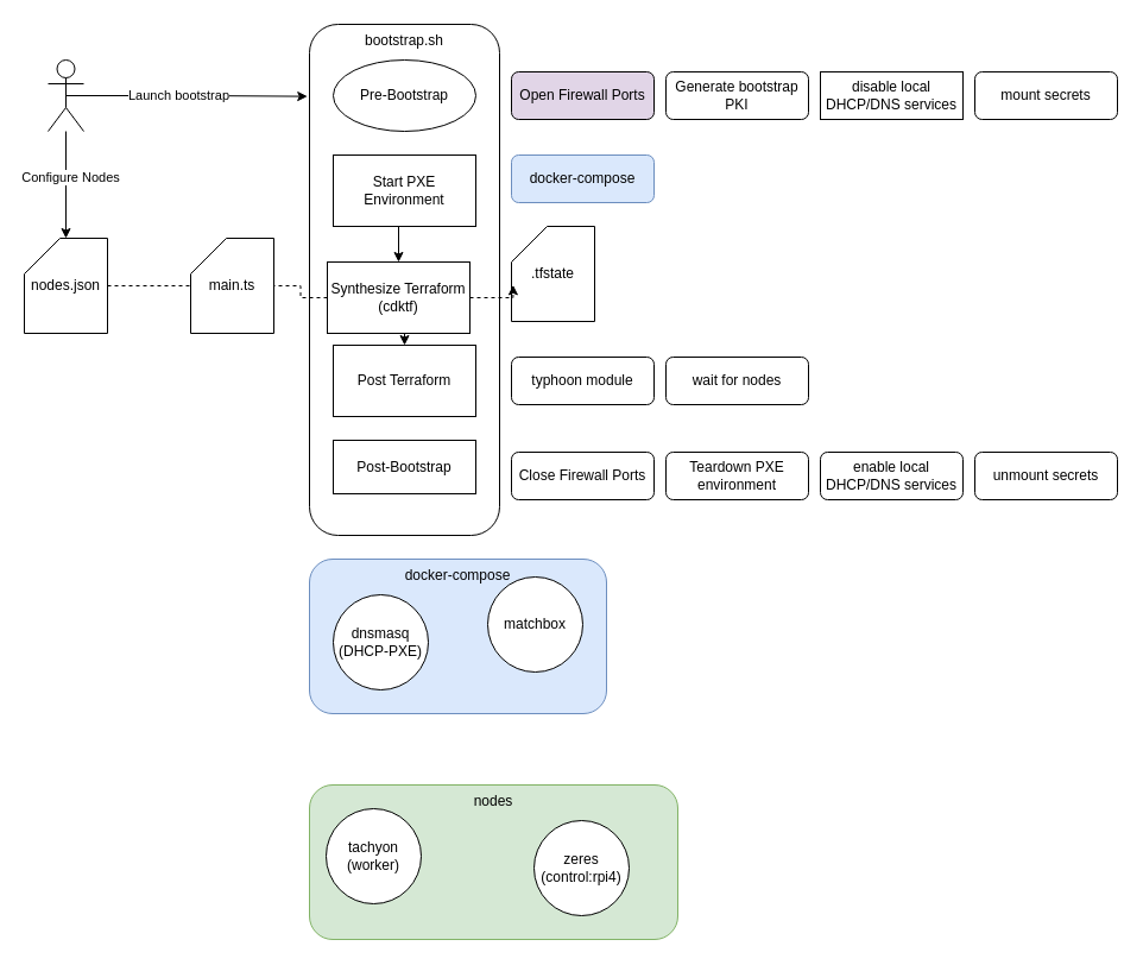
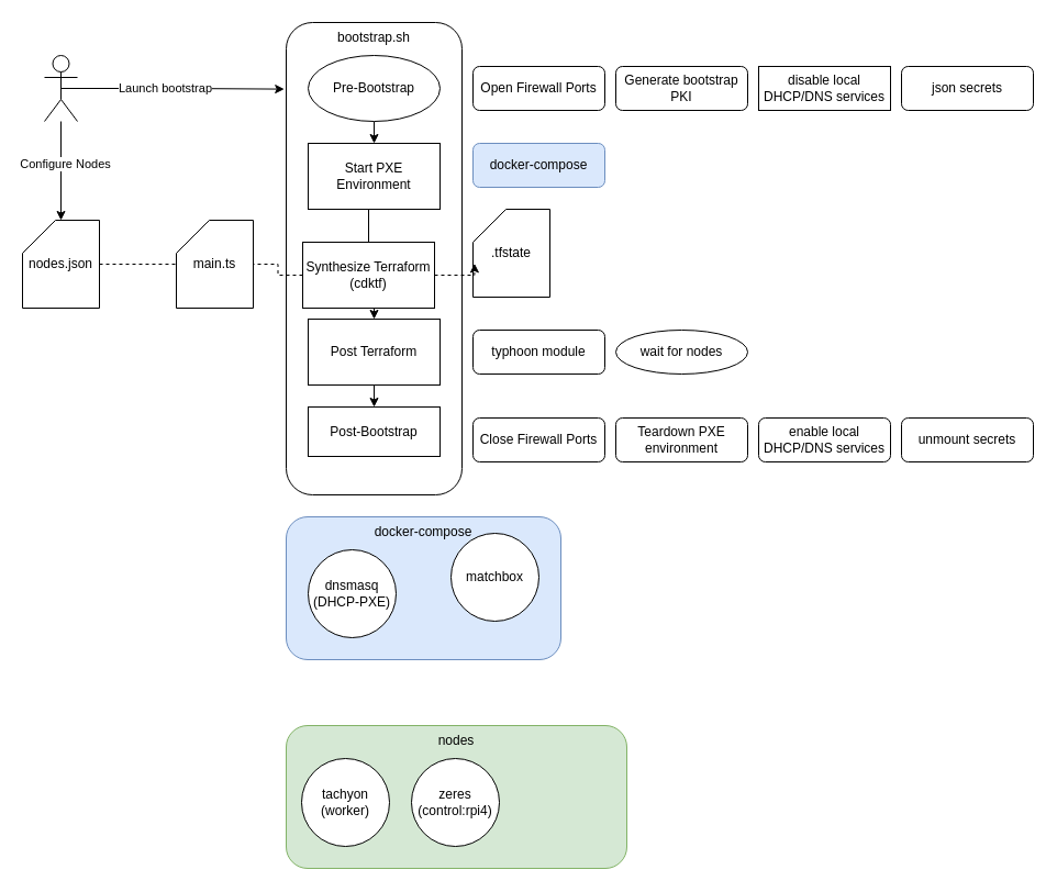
- <mxCell id="24" value="Open Firewall Ports" style="rounded=1;whiteSpace=wrap;html=1;fillColor=#e1d5e7;" vertex="1" parent="1"><mxGeometry x="430" y="60" width="120" height="40" as="geometry" /></mxCell>
+ <mxCell id="24" value="Open Firewall Ports" style="rounded=1;whiteSpace=wrap;html=1;" vertex="1" parent="1"><mxGeometry x="430" y="60" width="120" height="40" as="geometry" /></mxCell>
- <mxCell id="35" value="mount secrets" style="rounded=1;whiteSpace=wrap;html=1;" vertex="1" parent="1"><mxGeometry x="820" y="60" width="120" height="40" as="geometry" /></mxCell>
+ <mxCell id="35" value="json secrets" style="rounded=1;whiteSpace=wrap;html=1;" vertex="1" parent="1"><mxGeometry x="820" y="60" width="120" height="40" as="geometry" /></mxCell>
+ <mxCell id="8" style="edgeStyle=orthogonalEdgeStyle;rounded=0;orthogonalLoop=1;jettySize=auto;html=1;exitX=0.5;exitY=1;exitDx=0;exitDy=0;entryX=0.5;entryY=0;entryDx=0;entryDy=0;" edge="1" parent="1" source="9" target="12"><mxGeometry relative="1" as="geometry" /></mxCell>
- <mxCell id="11" style="edgeStyle=orthogonalEdgeStyle;rounded=0;orthogonalLoop=1;jettySize=auto;html=1;exitX=0.5;exitY=1;exitDx=0;exitDy=0;entryX=0.5;entryY=0;entryDx=0;entryDy=0;" edge="1" parent="1" source="12" target="14"><mxGeometry relative="1" as="geometry" /></mxCell>
+ <mxCell id="11" style="edgeStyle=orthogonalEdgeStyle;rounded=0;orthogonalLoop=1;jettySize=auto;html=1;exitX=0.5;exitY=1;exitDx=0;exitDy=0;entryX=0.5;entryY=0;entryDx=0;entryDy=0;endArrow=none;" edge="1" parent="1" source="12" target="14"><mxGeometry relative="1" as="geometry" /></mxCell>
- <mxCell id="37" value="wait for nodes" style="rounded=1;whiteSpace=wrap;html=1;" vertex="1" parent="1"><mxGeometry x="560" y="300" width="120" height="40" as="geometry" /></mxCell>
+ <mxCell id="37" value="wait for nodes" style="ellipse;whiteSpace=wrap;html=1;" vertex="1" parent="1"><mxGeometry x="560" y="300" width="120" height="40" as="geometry" /></mxCell>
+ <mxCell id="15" style="edgeStyle=orthogonalEdgeStyle;rounded=0;orthogonalLoop=1;jettySize=auto;html=1;exitX=0.5;exitY=1;exitDx=0;exitDy=0;entryX=0.5;entryY=0;entryDx=0;entryDy=0;" edge="1" parent="1" source="16" target="10"><mxGeometry relative="1" as="geometry"><mxPoint x="340" y="370" as="targetPoint" /></mxGeometry></mxCell>
- <mxCell id="38" value="tachyon&lt;br&gt;(worker)" style="ellipse;whiteSpace=wrap;html=1;aspect=fixed;" vertex="1" parent="1"><mxGeometry x="274" y="680" width="80" height="80" as="geometry" /></mxCell>
+ <mxCell id="38" value="tachyon&lt;br&gt;(worker)" style="ellipse;whiteSpace=wrap;html=1;aspect=fixed;" vertex="1" parent="1"><mxGeometry x="274" y="690" width="80" height="80" as="geometry" /></mxCell>
- <mxCell id="39" value="zeres&lt;br&gt;(control:rpi4)" style="ellipse;whiteSpace=wrap;html=1;aspect=fixed;" vertex="1" parent="1"><mxGeometry x="449" y="690" width="80" height="80" as="geometry" /></mxCell>
+ <mxCell id="39" value="zeres&lt;br&gt;(control:rpi4)" style="ellipse;whiteSpace=wrap;html=1;aspect=fixed;" vertex="1" parent="1"><mxGeometry x="374" y="690" width="80" height="80" as="geometry" /></mxCell>
